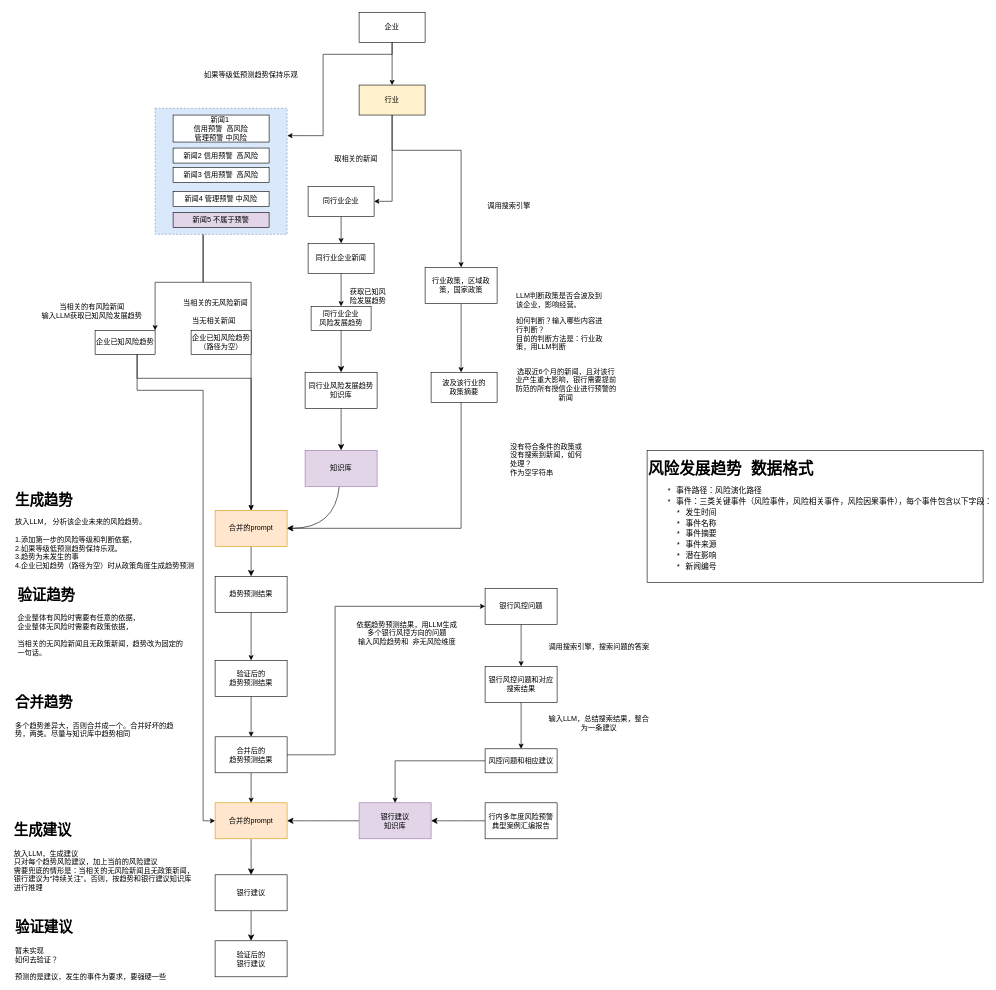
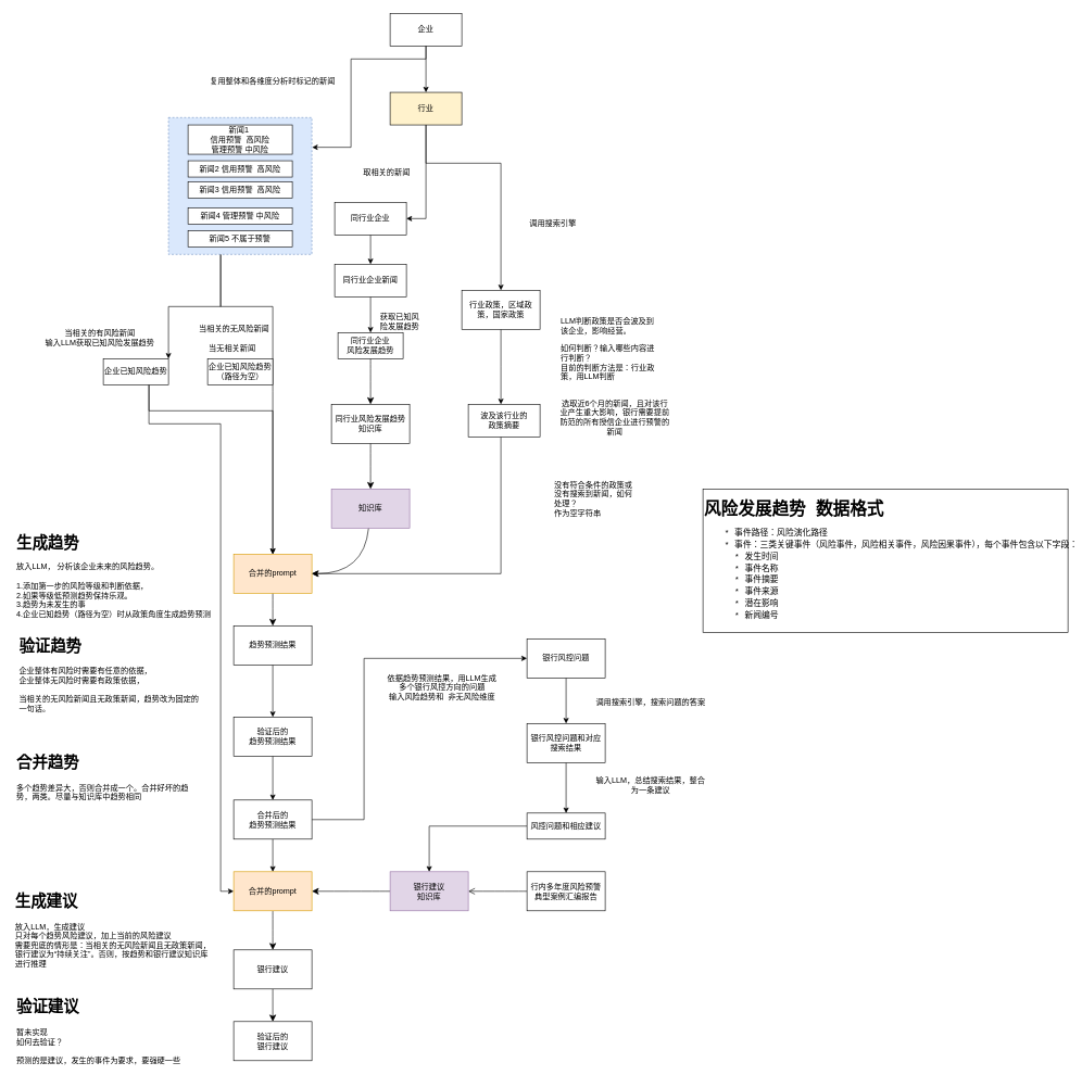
- <mxCell id="47" value="如果等级低预测趋势保持乐观" style="text;html=1;align=center;verticalAlign=middle;whiteSpace=wrap;rounded=0;" parent="1" vertex="1"><mxGeometry x="313" y="110" width="210" height="27.5" as="geometry" /></mxCell>
+ <mxCell id="47" value="复用整体和各维度分析时标记的新闻" style="text;html=1;align=center;verticalAlign=middle;whiteSpace=wrap;rounded=0;" parent="1" vertex="1"><mxGeometry x="313" y="110" width="210" height="27.5" as="geometry" /></mxCell>
- <mxCell id="36" value="新闻5 不属于预警" style="rounded=0;whiteSpace=wrap;html=1;fillColor=#e1d5e7;" parent="1" vertex="1"><mxGeometry x="288" y="353.75" width="160" height="25" as="geometry" /></mxCell>
+ <mxCell id="36" value="新闻5 不属于预警" style="rounded=0;whiteSpace=wrap;html=1;" parent="1" vertex="1"><mxGeometry x="288" y="353.75" width="160" height="25" as="geometry" /></mxCell>
- <mxCell id="14" style="edgeStyle=none;curved=1;orthogonalLoop=1;jettySize=auto;html=1;entryX=1;entryY=0.5;entryDx=0;entryDy=0;fontSize=12;startSize=8;endSize=8;" parent="1" source="15" target="20" edge="1"><mxGeometry relative="1" as="geometry" /></mxCell>
+ <mxCell id="14" style="edgeStyle=none;curved=1;orthogonalLoop=1;jettySize=auto;html=1;entryX=1;entryY=0.5;entryDx=0;entryDy=0;fontSize=12;startSize=8;endSize=8;endArrow=open;" parent="1" source="15" target="20" edge="1"><mxGeometry relative="1" as="geometry" /></mxCell>
